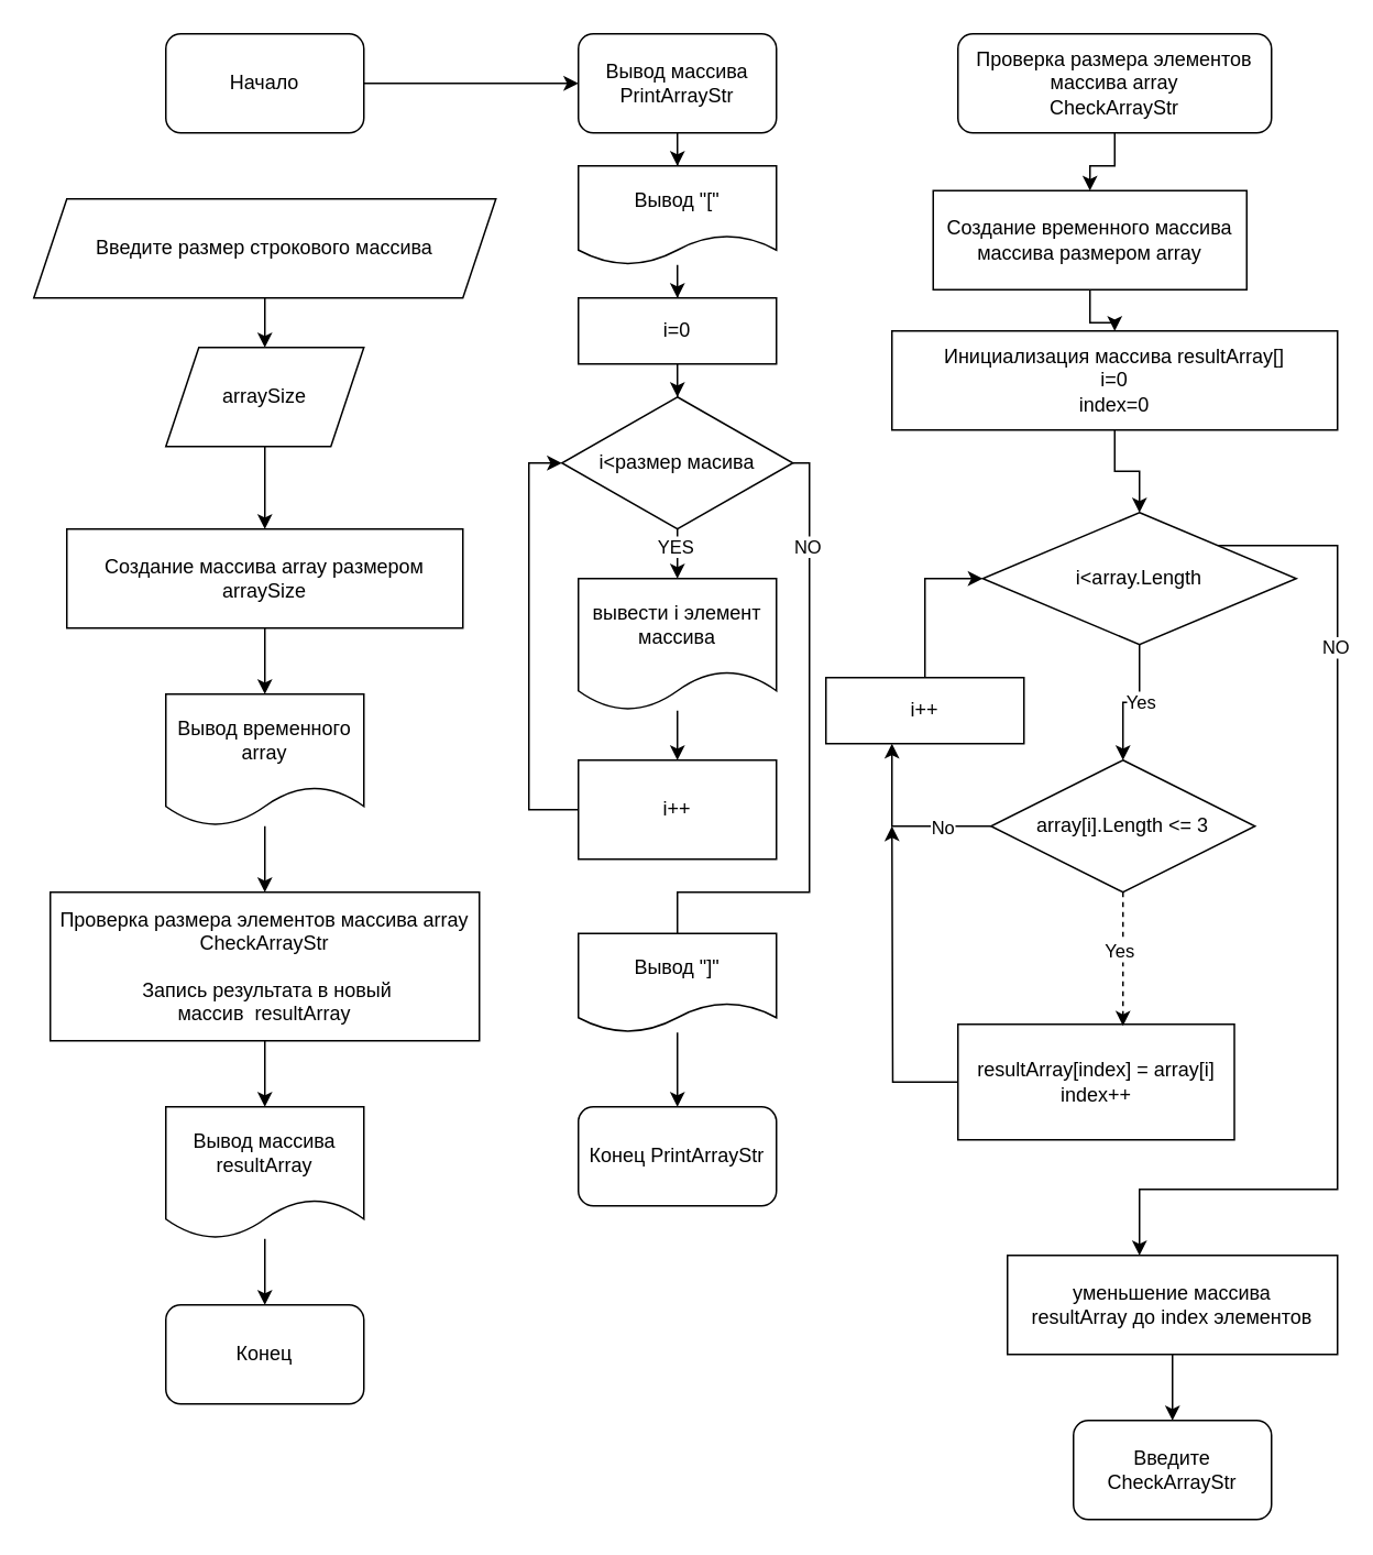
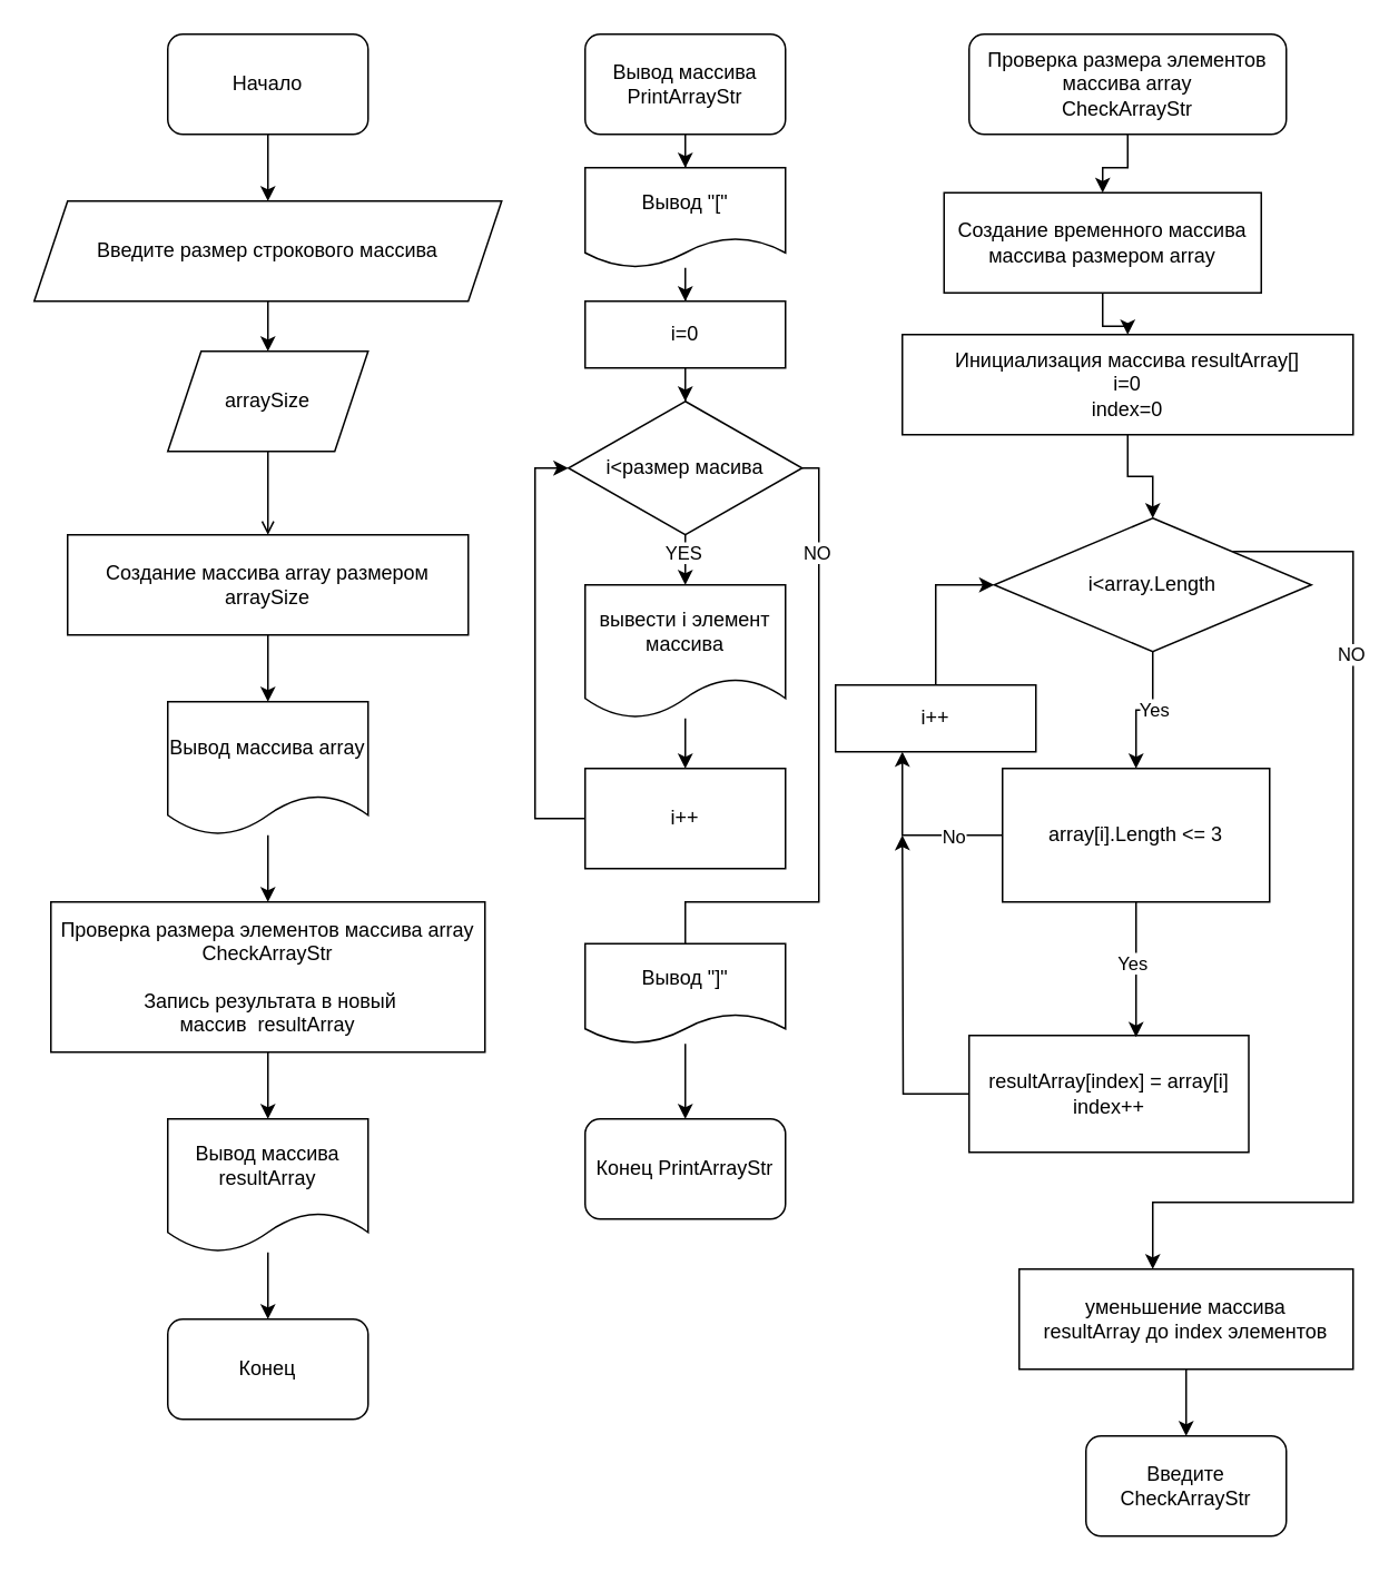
- <mxCell id="2" value="" style="edgeStyle=orthogonalEdgeStyle;rounded=0;orthogonalLoop=1;jettySize=auto;html=1;" parent="1" source="3" target="41" edge="1"><mxGeometry relative="1" as="geometry" /></mxCell>
+ <mxCell id="2" value="" style="edgeStyle=orthogonalEdgeStyle;rounded=0;orthogonalLoop=1;jettySize=auto;html=1;" parent="1" source="3" target="5" edge="1"><mxGeometry relative="1" as="geometry" /></mxCell>
- <mxCell id="4" value="" style="edgeStyle=orthogonalEdgeStyle;rounded=0;orthogonalLoop=1;jettySize=auto;html=1;" parent="1" source="9" target="7" edge="1"><mxGeometry relative="1" as="geometry" /></mxCell>
+ <mxCell id="4" value="" style="edgeStyle=orthogonalEdgeStyle;rounded=0;orthogonalLoop=1;jettySize=auto;html=1;endArrow=open;" parent="1" source="9" target="7" edge="1"><mxGeometry relative="1" as="geometry" /></mxCell>
- <mxCell id="11" value="Вывод временного array" style="shape=document;whiteSpace=wrap;html=1;boundedLbl=1;" parent="1" vertex="1"><mxGeometry x="100" y="420" width="120" height="80" as="geometry" /></mxCell>
+ <mxCell id="11" value="Вывод массива array" style="shape=document;whiteSpace=wrap;html=1;boundedLbl=1;" parent="1" vertex="1"><mxGeometry x="100" y="420" width="120" height="80" as="geometry" /></mxCell>
- <mxCell id="34" value="array[i].Length &amp;lt;= 3" style="rhombus;whiteSpace=wrap;html=1;" parent="1" vertex="1"><mxGeometry x="600" y="460" width="160" height="80" as="geometry" /></mxCell>
+ <mxCell id="34" value="array[i].Length &amp;lt;= 3" style="whiteSpace=wrap;html=1;rounded=0;" parent="1" vertex="1"><mxGeometry x="600" y="460" width="160" height="80" as="geometry" /></mxCell>
- <mxCell id="35" style="edgeStyle=orthogonalEdgeStyle;rounded=0;orthogonalLoop=1;jettySize=auto;html=1;entryX=0.597;entryY=0.014;entryDx=0;entryDy=0;entryPerimeter=0;dashed=1;" parent="1" source="34" target="29" edge="1"><mxGeometry relative="1" as="geometry" /></mxCell>
+ <mxCell id="35" style="edgeStyle=orthogonalEdgeStyle;rounded=0;orthogonalLoop=1;jettySize=auto;html=1;entryX=0.597;entryY=0.014;entryDx=0;entryDy=0;entryPerimeter=0;" parent="1" source="34" target="29" edge="1"><mxGeometry relative="1" as="geometry" /></mxCell>
